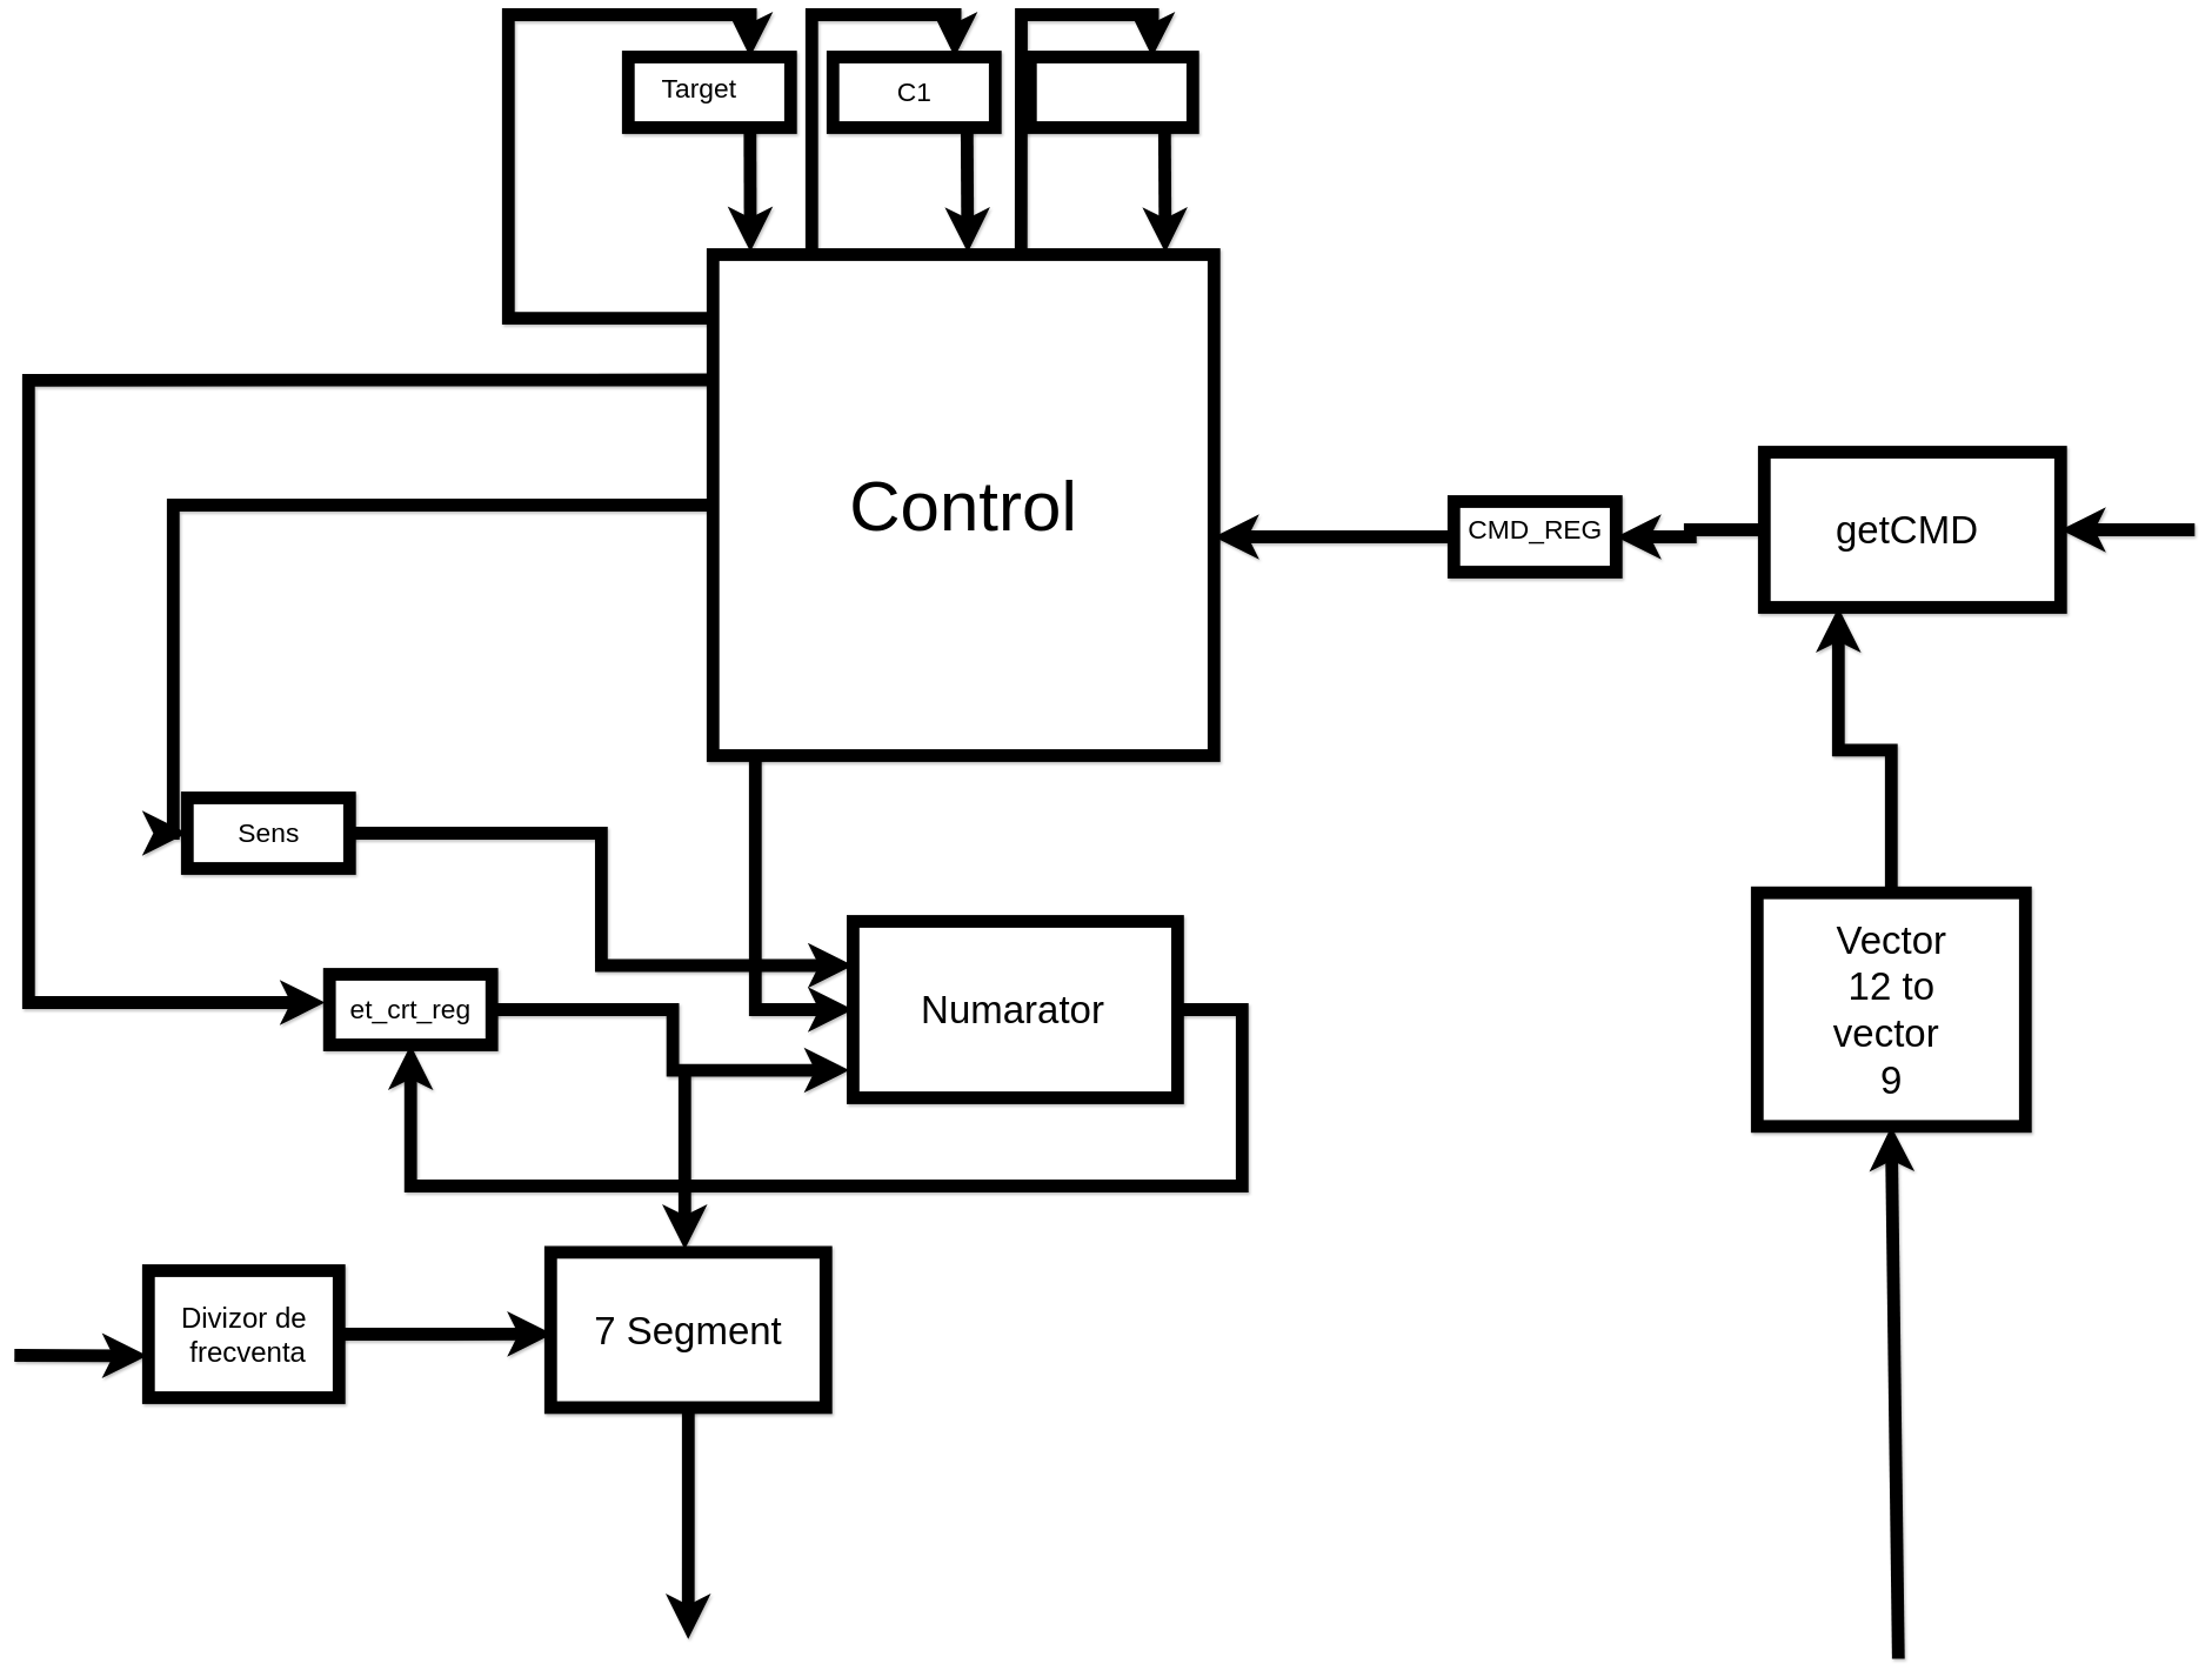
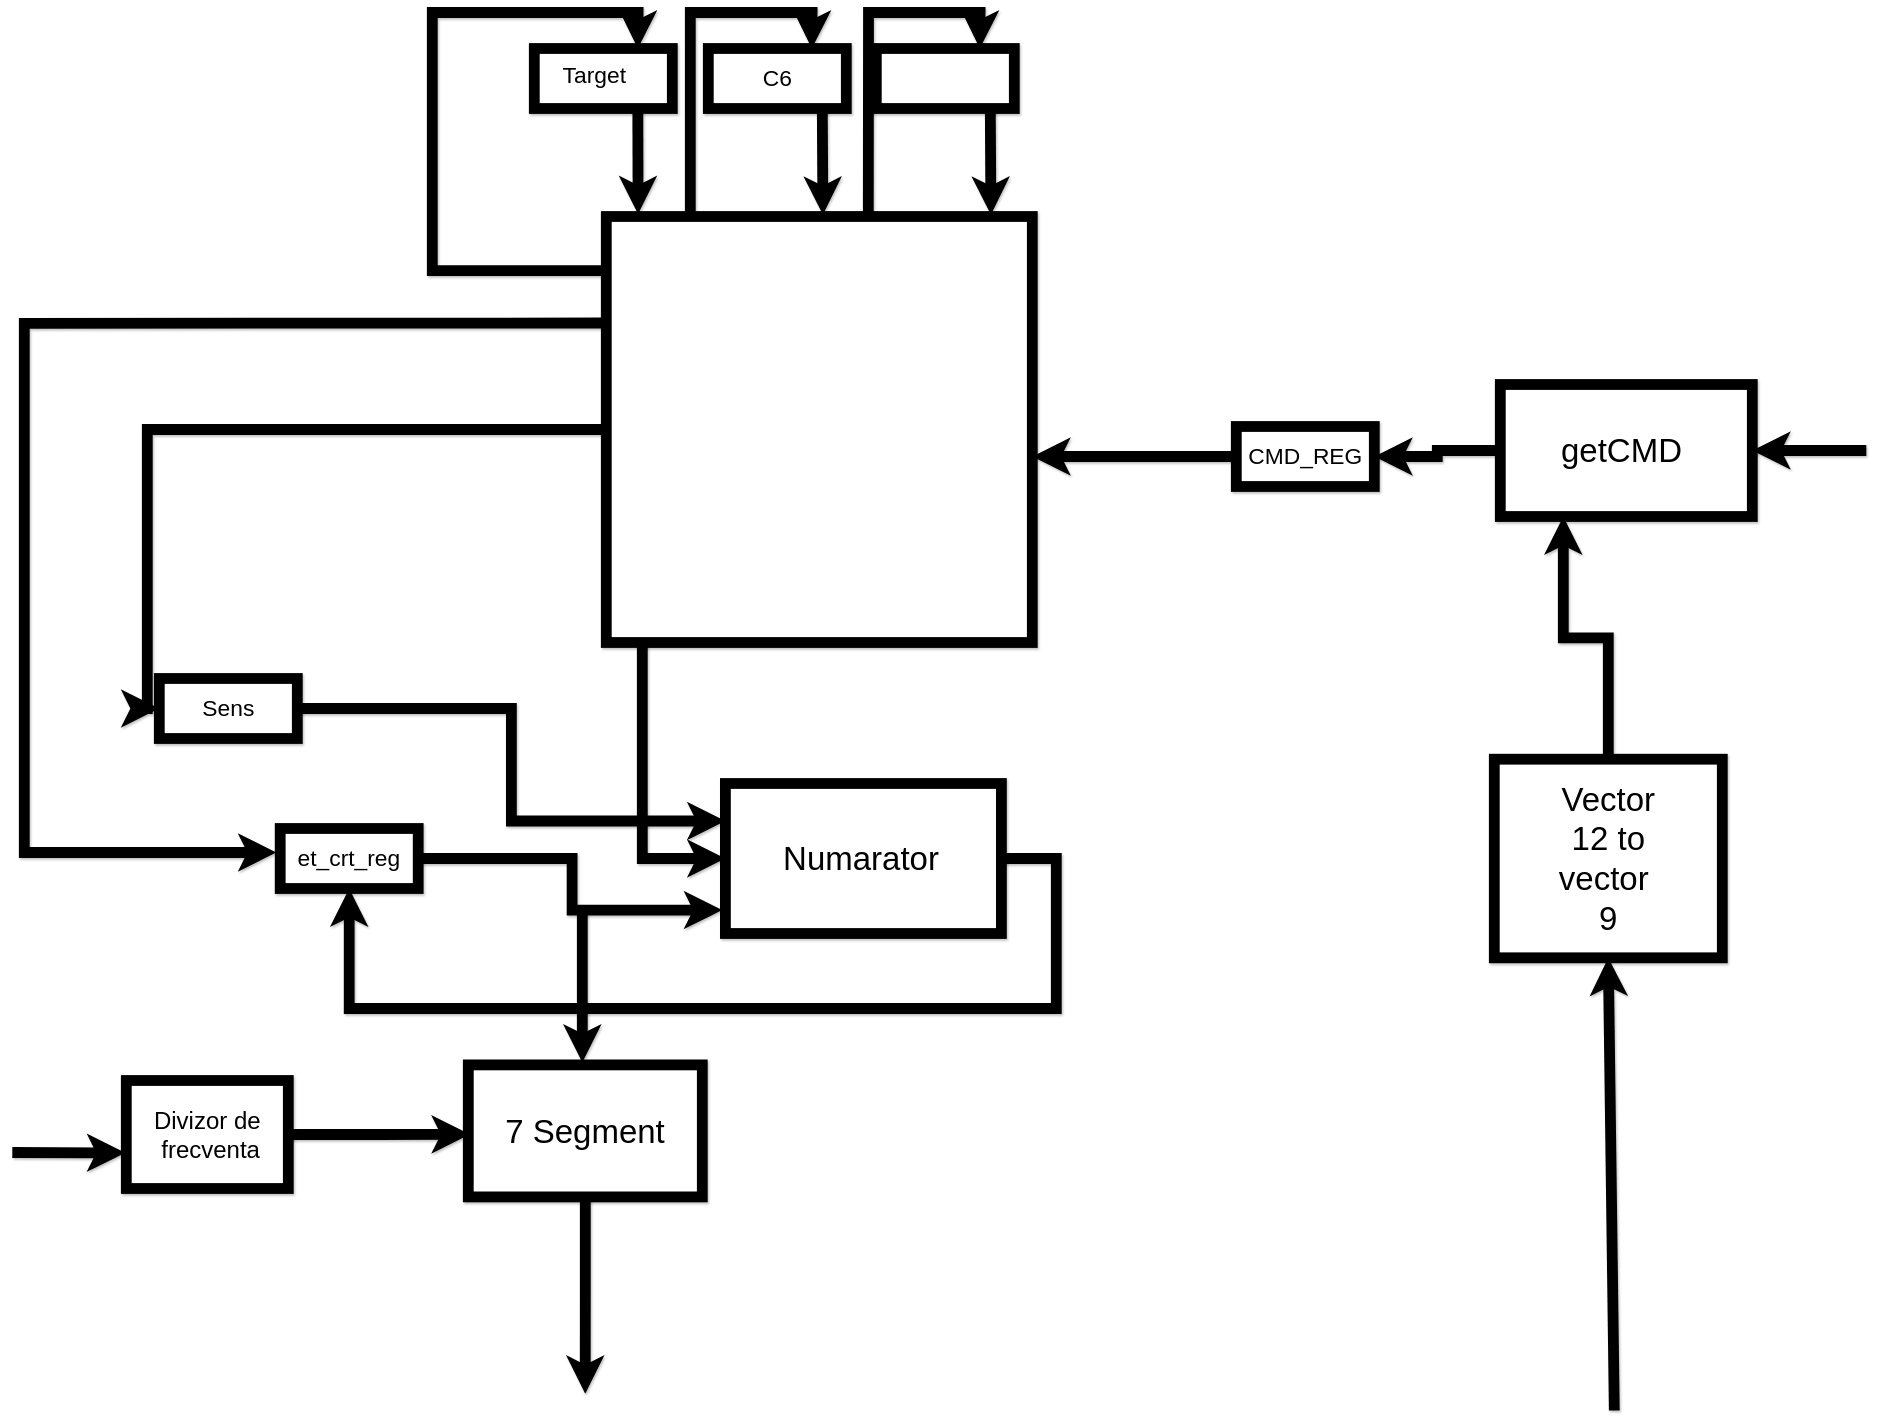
- <mxCell id="9" value="&lt;font style=&quot;font-size: 38px;&quot;&gt;C1&lt;/font&gt;" style="text;html=1;align=center;verticalAlign=middle;whiteSpace=wrap;rounded=0;strokeWidth=18;shadow=1;" vertex="1" parent="1"><mxGeometry x="1208.5" y="93.75" width="173" height="72.5" as="geometry" /></mxCell>
+ <mxCell id="9" value="&lt;font style=&quot;font-size: 38px;&quot;&gt;C6&lt;/font&gt;" style="text;html=1;align=center;verticalAlign=middle;whiteSpace=wrap;rounded=0;strokeWidth=18;shadow=1;" vertex="1" parent="1"><mxGeometry x="1208.5" y="93.75" width="173" height="72.5" as="geometry" /></mxCell>
- <mxCell id="5" value="&lt;font style=&quot;font-size: 100px;&quot;&gt;Control&lt;/font&gt;" style="text;html=1;align=center;verticalAlign=middle;whiteSpace=wrap;rounded=0;strokeWidth=18;shadow=1;" vertex="1" parent="1"><mxGeometry x="1090" y="585" width="550" height="260" as="geometry" /></mxCell>
- <mxCell id="22" value="&lt;span style=&quot;font-size: 38px;&quot;&gt;CMD_REG&lt;/span&gt;" style="text;html=1;align=center;verticalAlign=middle;whiteSpace=wrap;rounded=0;strokeWidth=18;shadow=1;" vertex="1" parent="1"><mxGeometry x="2088.5" y="713.75" width="173" height="72.5" as="geometry" /></mxCell>
+ <mxCell id="22" value="&lt;span style=&quot;font-size: 38px;&quot;&gt;CMD_REG&lt;/span&gt;" style="text;html=1;align=center;verticalAlign=middle;whiteSpace=wrap;rounded=0;strokeWidth=18;shadow=1;" vertex="1" parent="1"><mxGeometry x="2088.5" y="723.75" width="173" height="72.5" as="geometry" /></mxCell>
